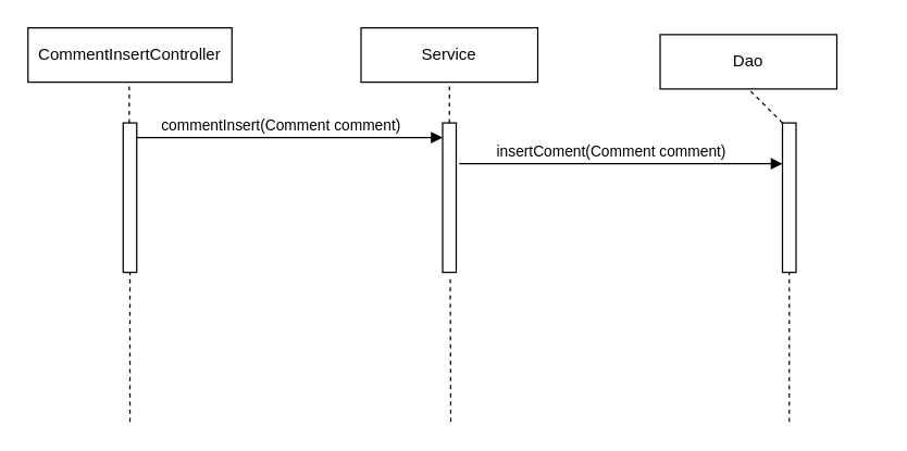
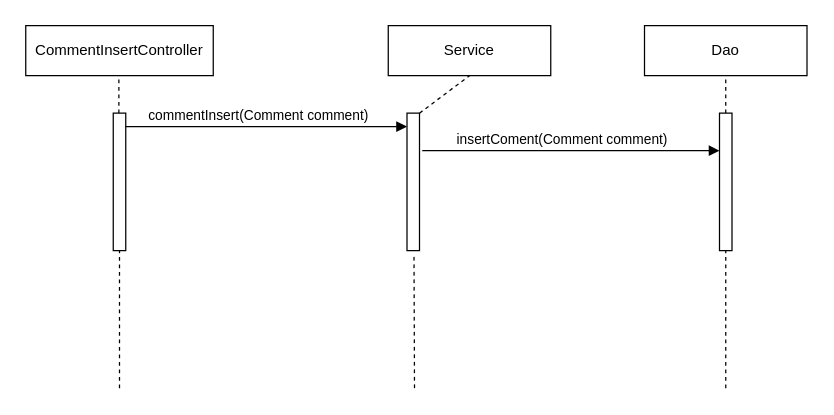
- <mxCell id="3" value="Service" style="rounded=0;whiteSpace=wrap;html=1;" vertex="1" parent="1"><mxGeometry x="265" y="20" width="130" height="40" as="geometry" /></mxCell>
+ <mxCell id="3" value="Service" style="rounded=0;whiteSpace=wrap;html=1;" vertex="1" parent="1"><mxGeometry x="310" y="20" width="130" height="40" as="geometry" /></mxCell>
- <mxCell id="4" value="Dao" style="rounded=0;whiteSpace=wrap;html=1;" vertex="1" parent="1"><mxGeometry x="485" y="25" width="130" height="40" as="geometry" /></mxCell>
+ <mxCell id="4" value="Dao" style="rounded=0;whiteSpace=wrap;html=1;" vertex="1" parent="1"><mxGeometry x="515" y="20" width="130" height="40" as="geometry" /></mxCell>
